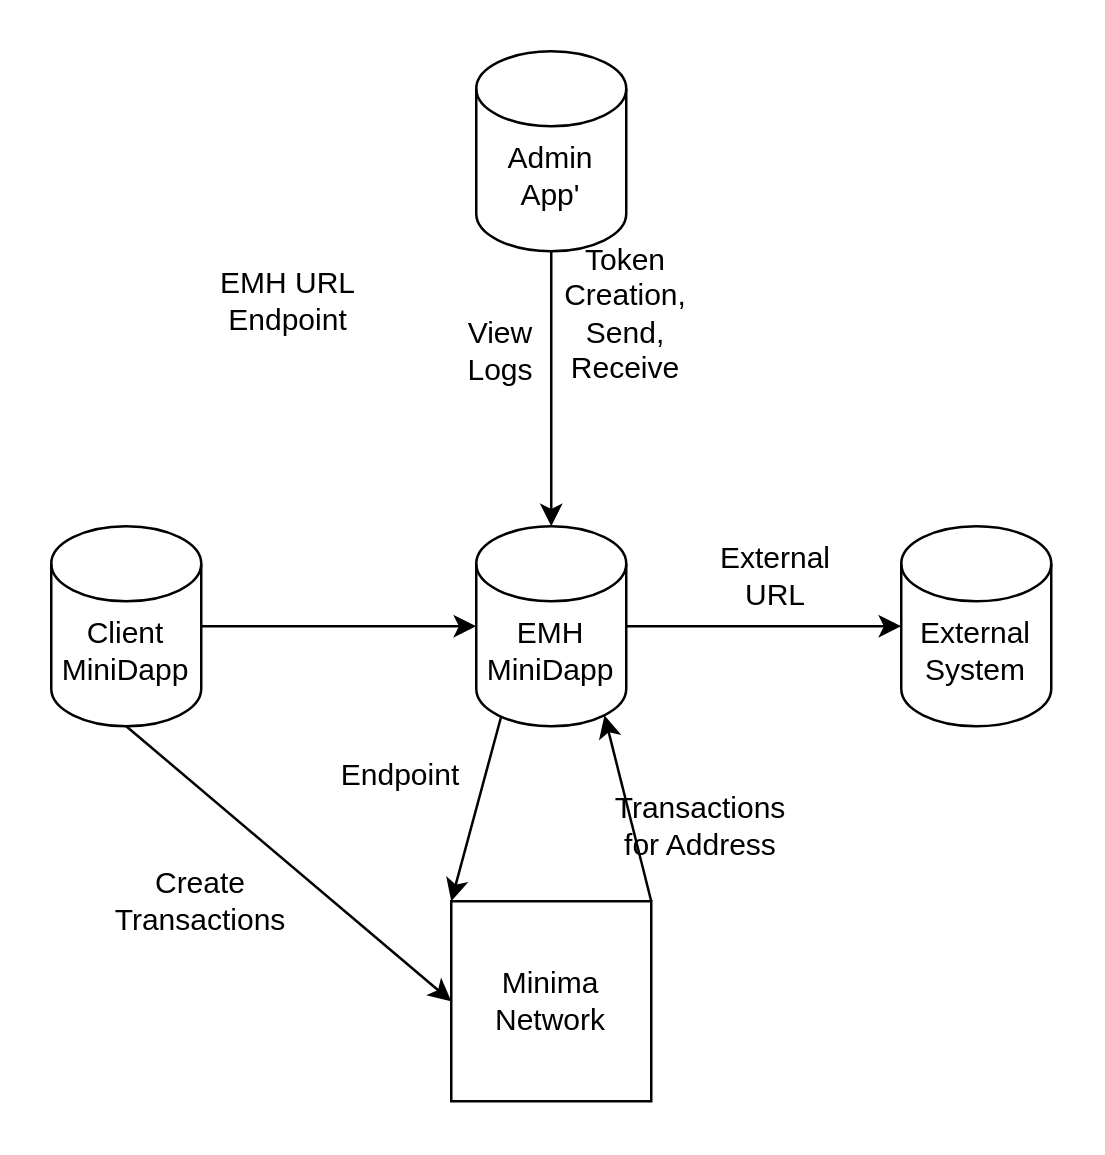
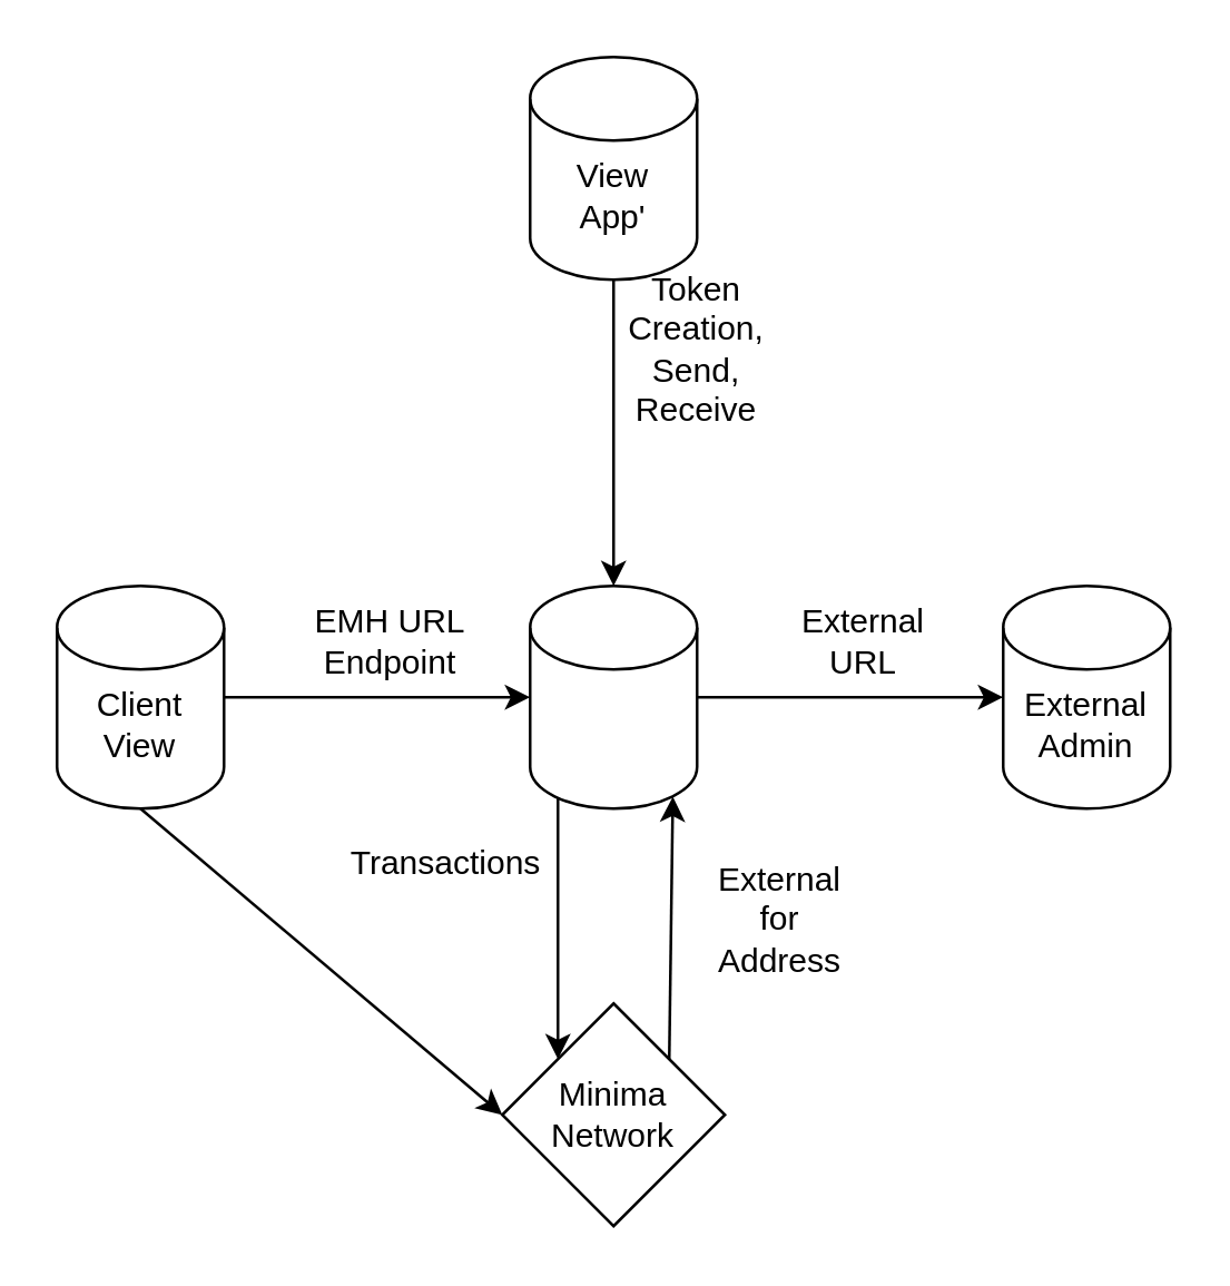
- <mxCell id="17" value="Admin&lt;br&gt;App'" style="text;html=1;strokeColor=none;fillColor=none;align=center;verticalAlign=middle;whiteSpace=wrap;rounded=0;" vertex="1" parent="1"><mxGeometry x="200" y="60" width="40" height="20" as="geometry" /></mxCell>
+ <mxCell id="17" value="View&lt;br&gt;App'" style="text;html=1;strokeColor=none;fillColor=none;align=center;verticalAlign=middle;whiteSpace=wrap;rounded=0;" vertex="1" parent="1"><mxGeometry x="200" y="60" width="40" height="20" as="geometry" /></mxCell>
- <mxCell id="10" value="EMH URL Endpoint" style="text;html=1;strokeColor=none;fillColor=none;align=center;verticalAlign=middle;whiteSpace=wrap;rounded=0;" vertex="1" parent="1"><mxGeometry x="75" y="110" width="80" height="20" as="geometry" /></mxCell>
+ <mxCell id="10" value="EMH URL Endpoint" style="text;html=1;strokeColor=none;fillColor=none;align=center;verticalAlign=middle;whiteSpace=wrap;rounded=0;" vertex="1" parent="1"><mxGeometry x="100" y="220" width="80" height="20" as="geometry" /></mxCell>
- <mxCell id="20" value="View&lt;br&gt;Logs" style="text;html=1;strokeColor=none;fillColor=none;align=center;verticalAlign=middle;whiteSpace=wrap;rounded=0;" vertex="1" parent="1"><mxGeometry x="180" y="130" width="40" height="20" as="geometry" /></mxCell>
- <mxCell id="5" value="Client&lt;br&gt;MiniDapp" style="text;html=1;strokeColor=none;fillColor=none;align=center;verticalAlign=middle;whiteSpace=wrap;rounded=0;" vertex="1" parent="1"><mxGeometry x="30" y="250" width="40" height="20" as="geometry" /></mxCell>
+ <mxCell id="5" value="Client&lt;br&gt;View" style="text;html=1;strokeColor=none;fillColor=none;align=center;verticalAlign=middle;whiteSpace=wrap;rounded=0;" vertex="1" parent="1"><mxGeometry x="30" y="250" width="40" height="20" as="geometry" /></mxCell>
- <mxCell id="4" value="EMH&lt;br&gt;MiniDapp" style="text;html=1;strokeColor=none;fillColor=none;align=center;verticalAlign=middle;whiteSpace=wrap;rounded=0;" vertex="1" parent="1"><mxGeometry x="200" y="250" width="40" height="20" as="geometry" /></mxCell>
- <mxCell id="15" value="External&lt;br&gt;System" style="text;html=1;strokeColor=none;fillColor=none;align=center;verticalAlign=middle;whiteSpace=wrap;rounded=0;" vertex="1" parent="1"><mxGeometry x="370" y="250" width="40" height="20" as="geometry" /></mxCell>
+ <mxCell id="15" value="External&lt;br&gt;Admin" style="text;html=1;strokeColor=none;fillColor=none;align=center;verticalAlign=middle;whiteSpace=wrap;rounded=0;" vertex="1" parent="1"><mxGeometry x="370" y="250" width="40" height="20" as="geometry" /></mxCell>
- <mxCell id="23" value="Endpoint" style="text;html=1;strokeColor=none;fillColor=none;align=center;verticalAlign=middle;whiteSpace=wrap;rounded=0;" vertex="1" parent="1"><mxGeometry x="140" y="300" width="40" height="20" as="geometry" /></mxCell>
+ <mxCell id="23" value="Transactions" style="text;html=1;strokeColor=none;fillColor=none;align=center;verticalAlign=middle;whiteSpace=wrap;rounded=0;" vertex="1" parent="1"><mxGeometry x="140" y="300" width="40" height="20" as="geometry" /></mxCell>
- <mxCell id="11" value="Transactions&lt;br&gt;for Address" style="text;html=1;strokeColor=none;fillColor=none;align=center;verticalAlign=middle;whiteSpace=wrap;rounded=0;" vertex="1" parent="1"><mxGeometry x="260" y="320" width="40" height="20" as="geometry" /></mxCell>
+ <mxCell id="11" value="External&lt;br&gt;for Address" style="text;html=1;strokeColor=none;fillColor=none;align=center;verticalAlign=middle;whiteSpace=wrap;rounded=0;" vertex="1" parent="1"><mxGeometry x="260" y="320" width="40" height="20" as="geometry" /></mxCell>
- <mxCell id="21" value="Create&lt;br&gt;Transactions" style="text;html=1;strokeColor=none;fillColor=none;align=center;verticalAlign=middle;whiteSpace=wrap;rounded=0;" vertex="1" parent="1"><mxGeometry x="60" y="350" width="40" height="20" as="geometry" /></mxCell>
- <mxCell id="6" value="Minima&lt;br&gt;Network" style="whiteSpace=wrap;html=1;rounded=0;" vertex="1" parent="1"><mxGeometry x="180" y="360" width="80" height="80" as="geometry" /></mxCell>
+ <mxCell id="6" value="Minima&lt;br&gt;Network" style="rhombus;whiteSpace=wrap;html=1;" vertex="1" parent="1"><mxGeometry x="180" y="360" width="80" height="80" as="geometry" /></mxCell>
